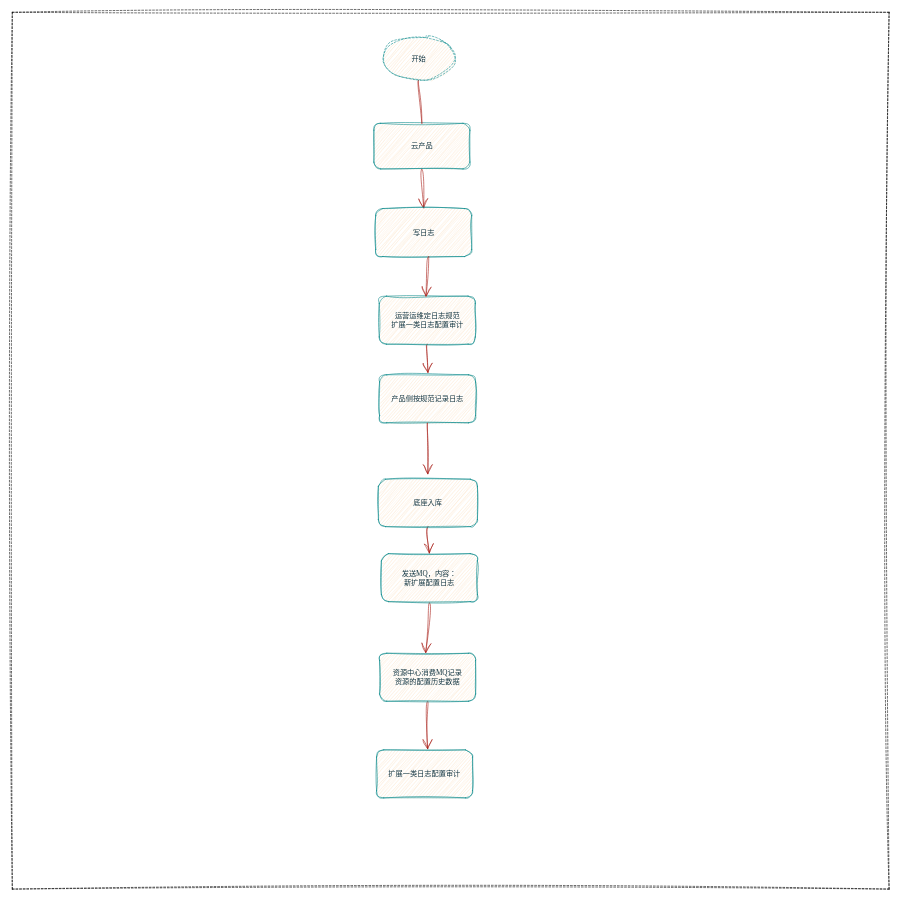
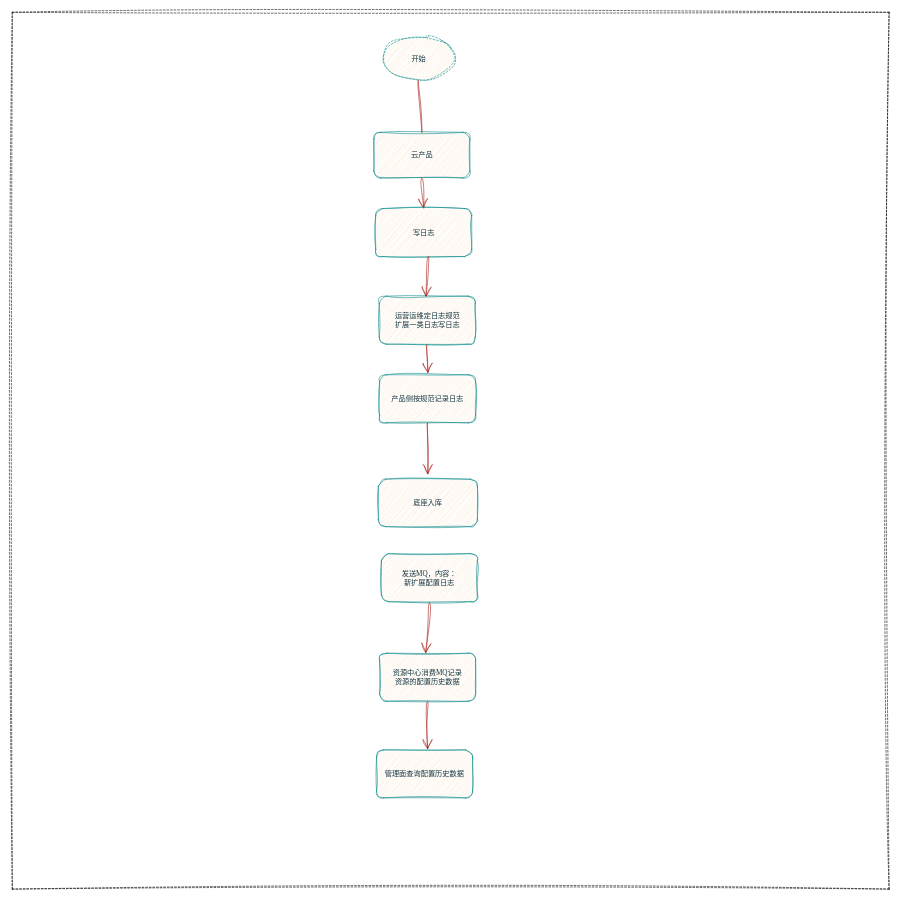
- <mxCell id="4" value="云产品" style="rounded=1;whiteSpace=wrap;html=1;sketch=1;hachureGap=4;jiggle=2;curveFitting=1;fontFamily=Architects Daughter;fontSource=https%3A%2F%2Ffonts.googleapis.com%2Fcss%3Ffamily%3DArchitects%2BDaughter;labelBackgroundColor=none;fillColor=#FAE5C7;strokeColor=#0F8B8D;fontColor=#143642;" vertex="1" parent="1"><mxGeometry x="622.5" y="205" width="160" height="76" as="geometry" /></mxCell>
+ <mxCell id="4" value="云产品" style="rounded=1;whiteSpace=wrap;html=1;sketch=1;hachureGap=4;jiggle=2;curveFitting=1;fontFamily=Architects Daughter;fontSource=https%3A%2F%2Ffonts.googleapis.com%2Fcss%3Ffamily%3DArchitects%2BDaughter;labelBackgroundColor=none;fillColor=#FAE5C7;strokeColor=#0F8B8D;fontColor=#143642;" vertex="1" parent="1"><mxGeometry x="622.5" y="220" width="160" height="76" as="geometry" /></mxCell>
- <mxCell id="6" value="运营运维定日志规范&lt;div&gt;扩展一类日志&lt;span style=&quot;background-color: initial;&quot;&gt;配置审计&lt;/span&gt;&lt;/div&gt;" style="rounded=1;whiteSpace=wrap;html=1;sketch=1;hachureGap=4;jiggle=2;curveFitting=1;fontFamily=Architects Daughter;fontSource=https%3A%2F%2Ffonts.googleapis.com%2Fcss%3Ffamily%3DArchitects%2BDaughter;labelBackgroundColor=none;fillColor=#FAE5C7;strokeColor=#0F8B8D;fontColor=#143642;" vertex="1" parent="1"><mxGeometry x="631.5" y="493" width="160" height="80" as="geometry" /></mxCell>
+ <mxCell id="6" value="运营运维定日志规范&lt;div&gt;扩展一类日志&lt;span style=&quot;background-color: initial;&quot;&gt;写日志&lt;/span&gt;&lt;/div&gt;" style="rounded=1;whiteSpace=wrap;html=1;sketch=1;hachureGap=4;jiggle=2;curveFitting=1;fontFamily=Architects Daughter;fontSource=https%3A%2F%2Ffonts.googleapis.com%2Fcss%3Ffamily%3DArchitects%2BDaughter;labelBackgroundColor=none;fillColor=#FAE5C7;strokeColor=#0F8B8D;fontColor=#143642;" vertex="1" parent="1"><mxGeometry x="631.5" y="493" width="160" height="80" as="geometry" /></mxCell>
- <mxCell id="10" style="edgeStyle=none;curved=1;rounded=1;sketch=1;hachureGap=4;jiggle=2;curveFitting=1;orthogonalLoop=1;jettySize=auto;html=1;exitX=0.5;exitY=1;exitDx=0;exitDy=0;entryX=0.5;entryY=0;entryDx=0;entryDy=0;fontFamily=Architects Daughter;fontSource=https%3A%2F%2Ffonts.googleapis.com%2Fcss%3Ffamily%3DArchitects%2BDaughter;fontSize=16;startSize=14;endArrow=open;endSize=14;sourcePerimeterSpacing=8;targetPerimeterSpacing=8;labelBackgroundColor=none;fontColor=default;strokeColor=#A8201A;" edge="1" parent="1" source="14" target="12"><mxGeometry relative="1" as="geometry" /></mxCell>
- <mxCell id="17" value="扩展一类日志配置审计" style="rounded=1;whiteSpace=wrap;html=1;sketch=1;hachureGap=4;jiggle=2;curveFitting=1;fontFamily=Architects Daughter;fontSource=https%3A%2F%2Ffonts.googleapis.com%2Fcss%3Ffamily%3DArchitects%2BDaughter;labelBackgroundColor=none;fillColor=#FAE5C7;strokeColor=#0F8B8D;fontColor=#143642;" vertex="1" parent="1"><mxGeometry x="627" y="1249" width="160" height="80" as="geometry" /></mxCell>
+ <mxCell id="17" value="管理面查询配置历史数据" style="rounded=1;whiteSpace=wrap;html=1;sketch=1;hachureGap=4;jiggle=2;curveFitting=1;fontFamily=Architects Daughter;fontSource=https%3A%2F%2Ffonts.googleapis.com%2Fcss%3Ffamily%3DArchitects%2BDaughter;labelBackgroundColor=none;fillColor=#FAE5C7;strokeColor=#0F8B8D;fontColor=#143642;" vertex="1" parent="1"><mxGeometry x="627" y="1249" width="160" height="80" as="geometry" /></mxCell>
